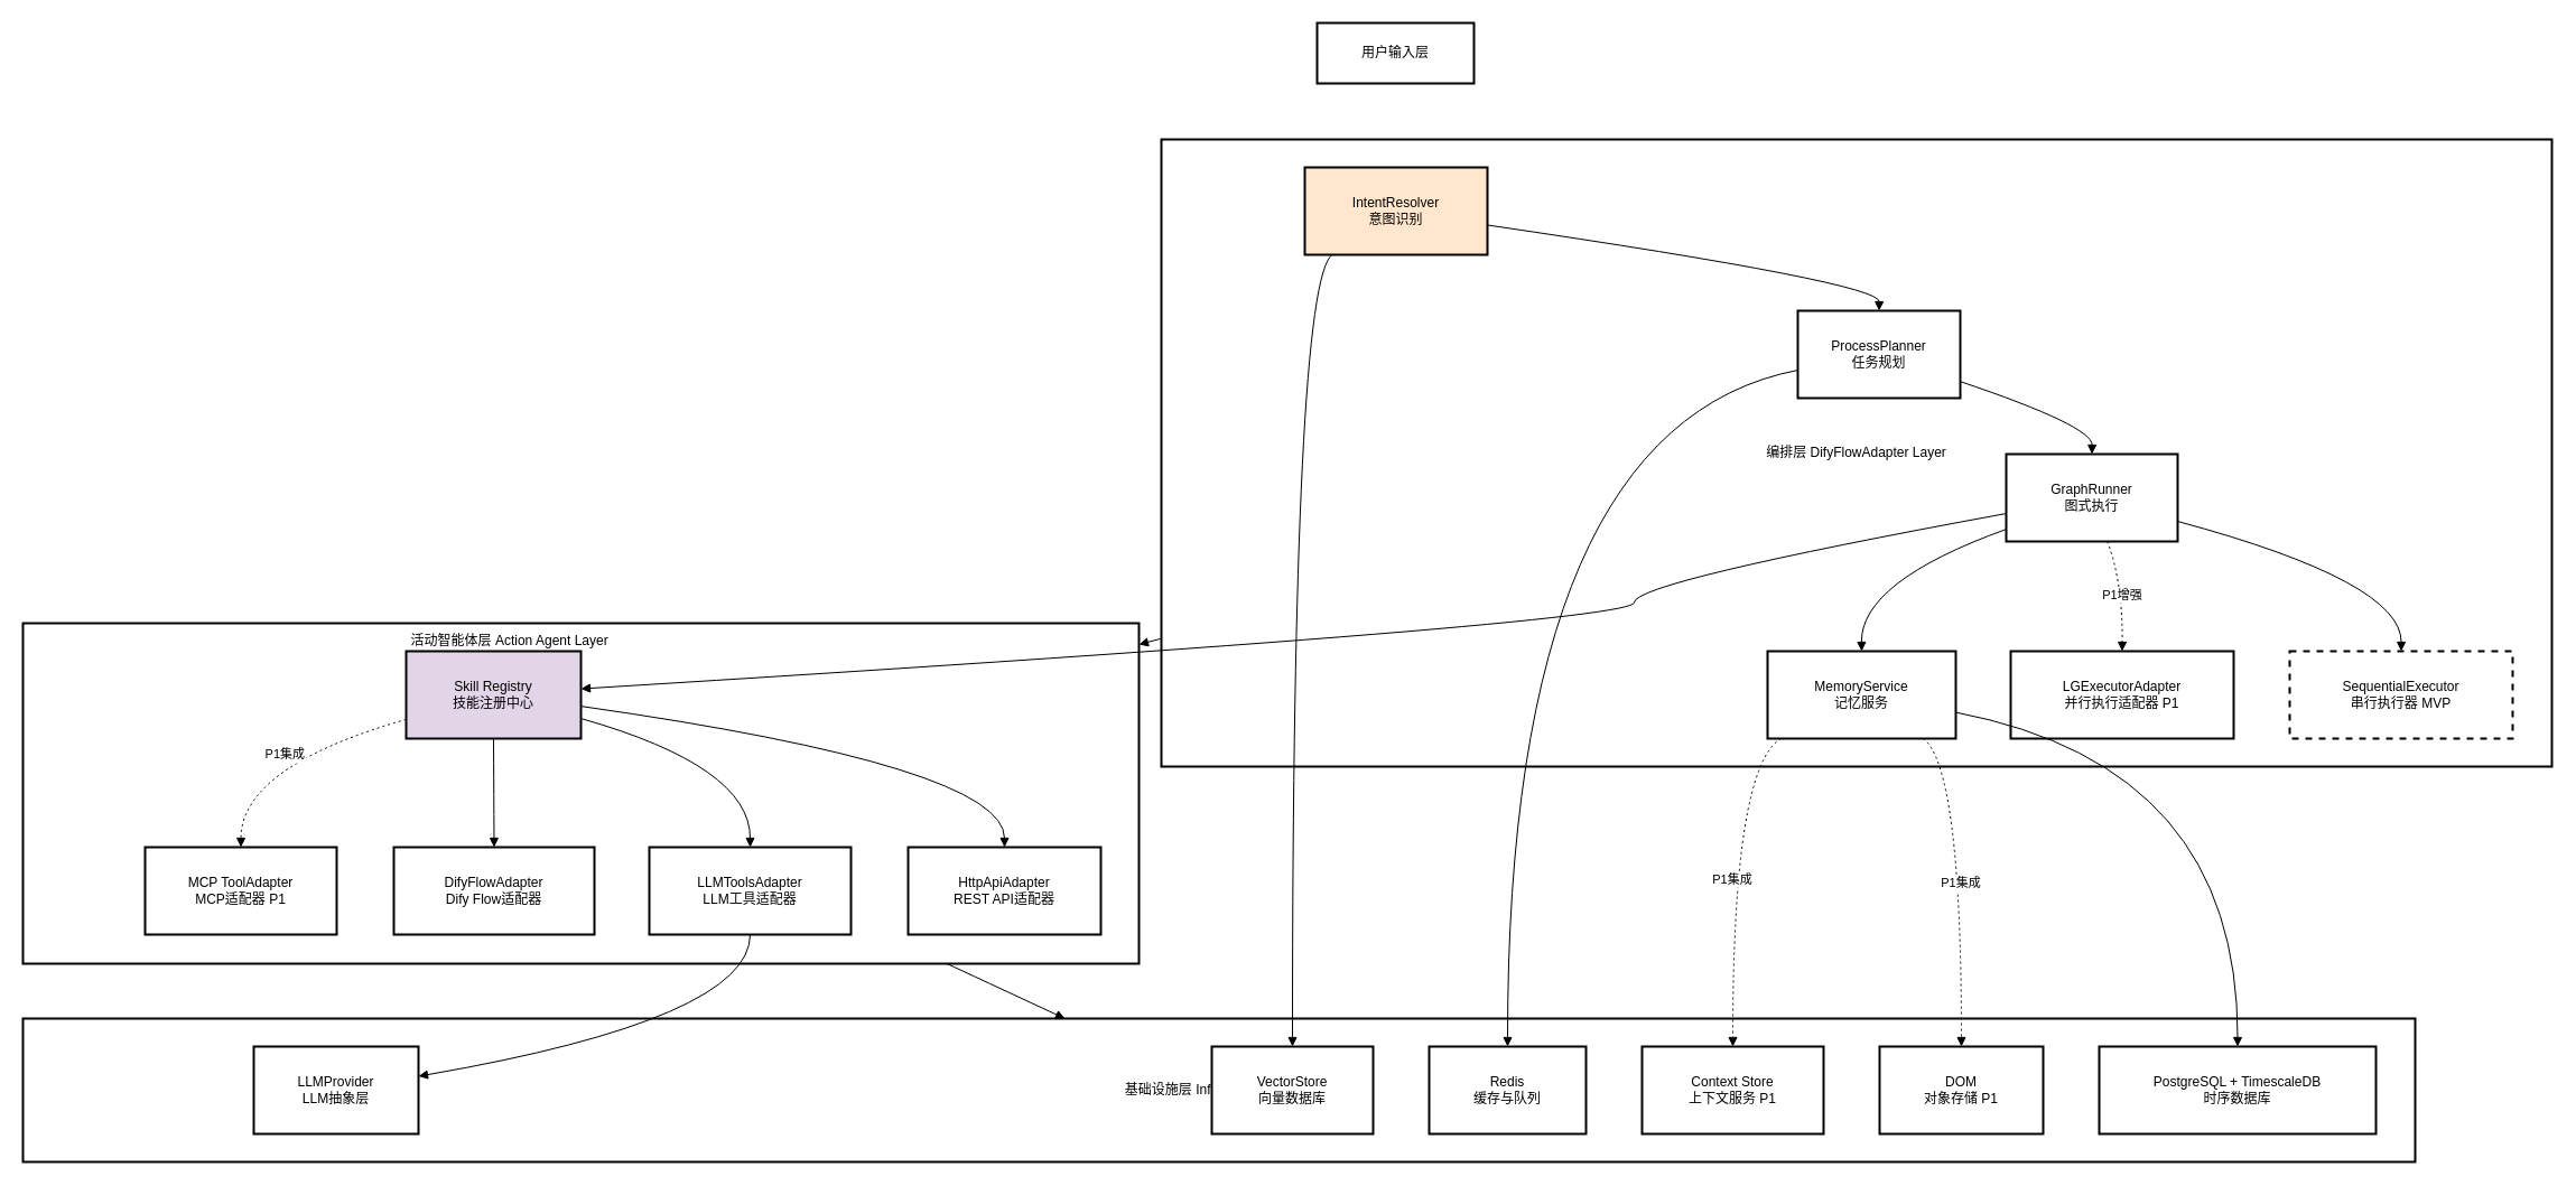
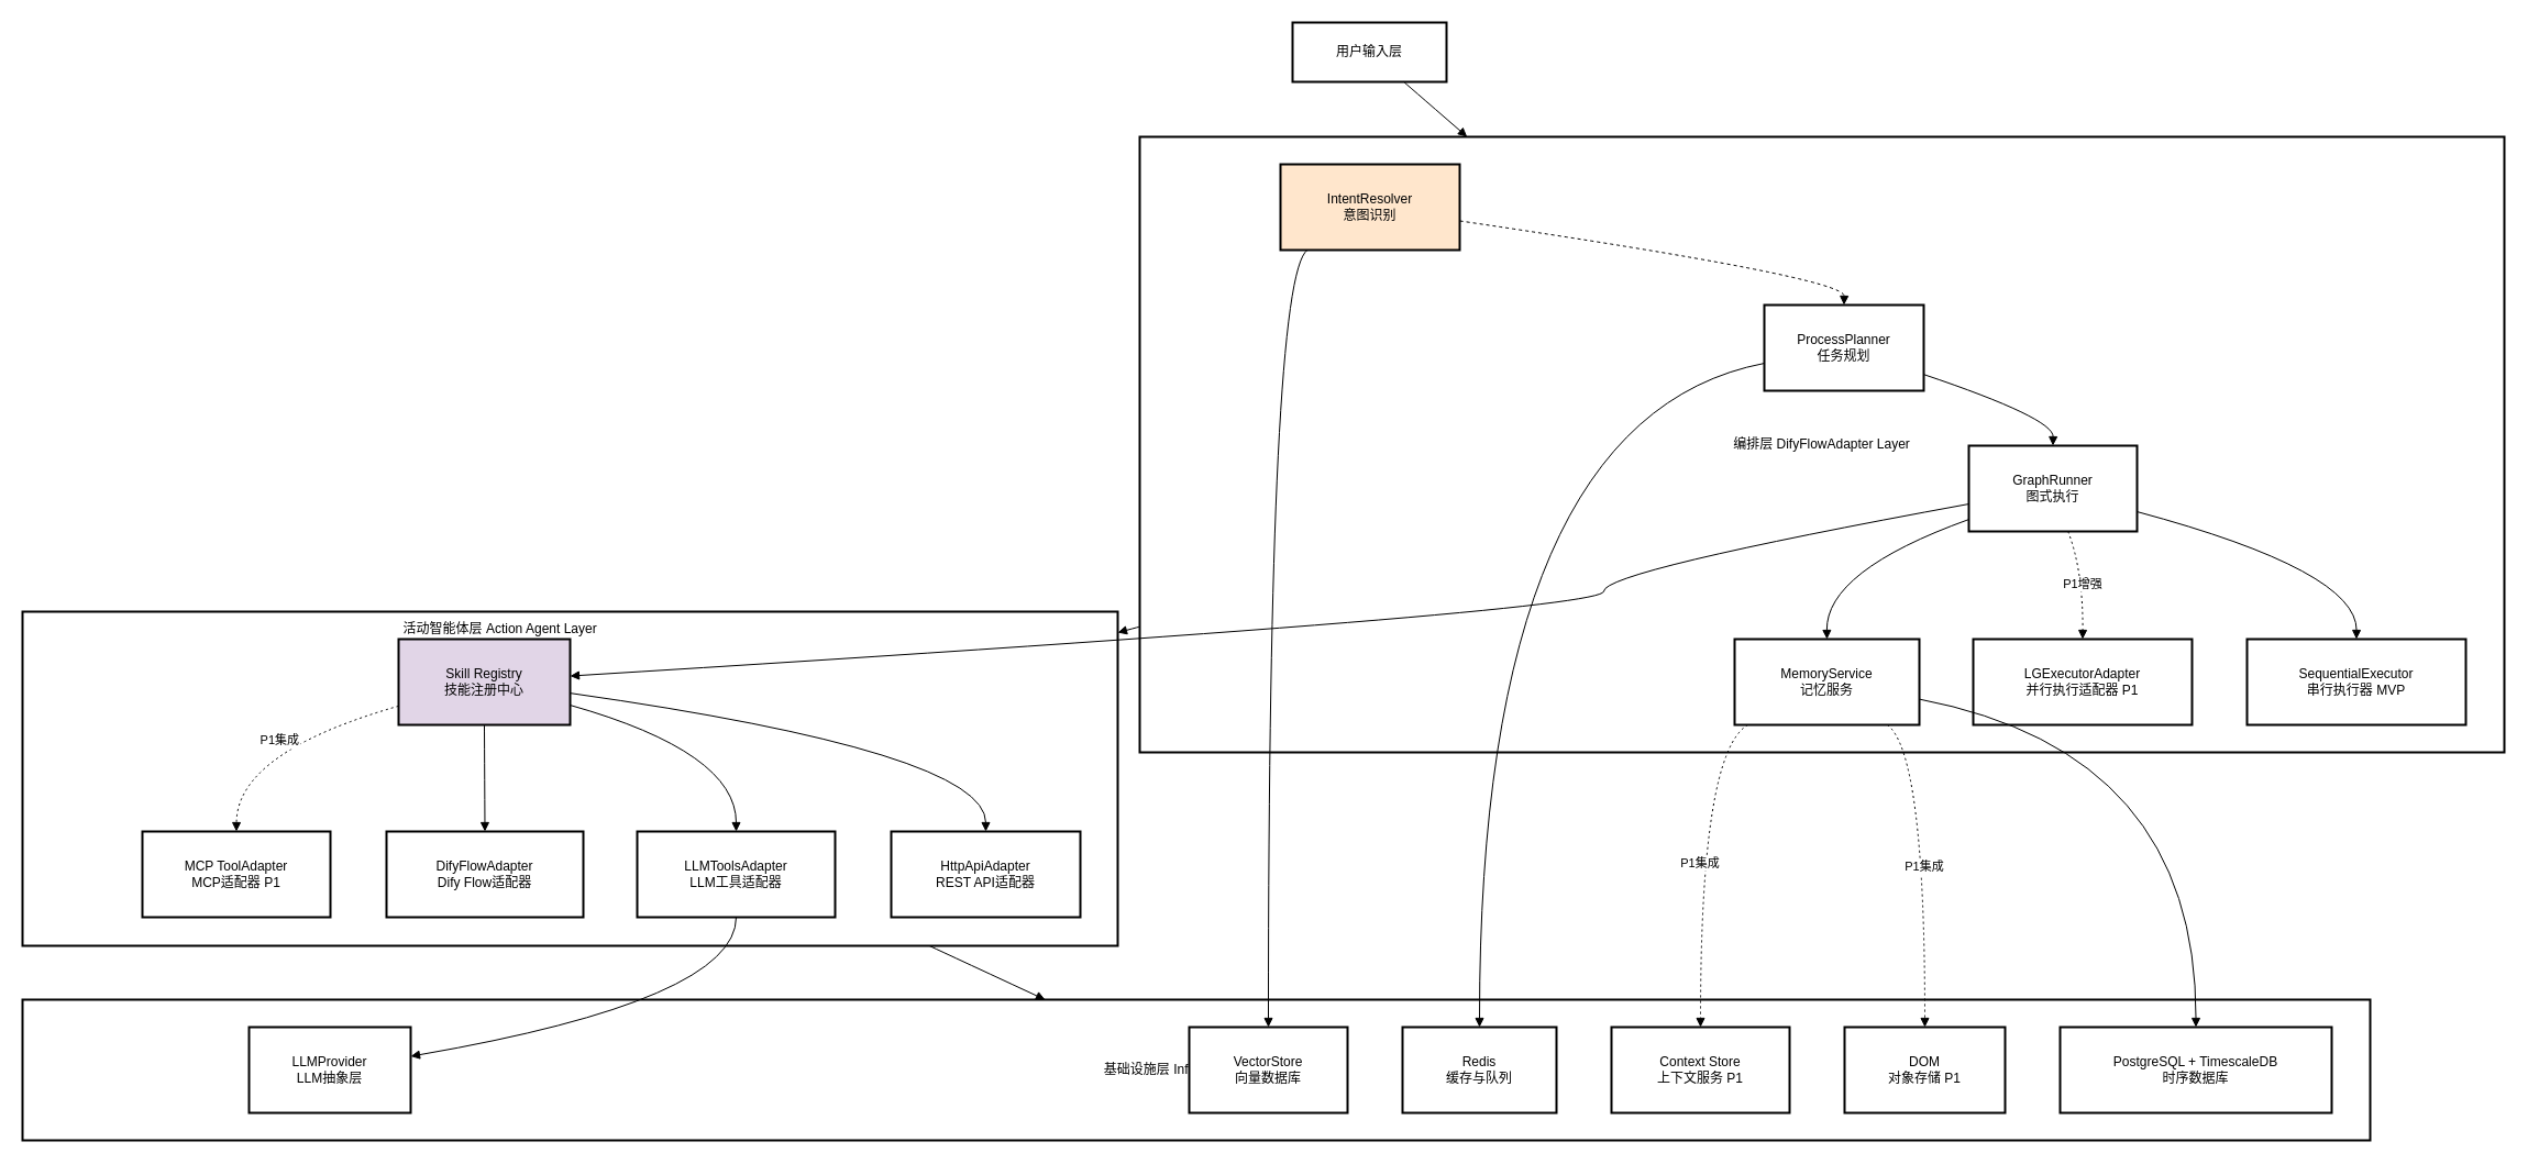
+ <mxCell id="39" value="" style="curved=1;startArrow=none;endArrow=block;rounded=0;" edge="1" parent="1" source="5" target="4"><mxGeometry relative="1" as="geometry"><Array as="points" /></mxGeometry></mxCell>
- <mxCell id="23" value="" style="curved=1;startArrow=none;endArrow=block;exitX=1;exitY=0.66;entryX=0.5;entryY=0;rounded=0;" edge="1" parent="1" source="6" target="7"><mxGeometry relative="1" as="geometry"><Array as="points"><mxPoint x="1677" y="252" /></Array></mxGeometry></mxCell>
+ <mxCell id="23" value="" style="curved=1;startArrow=none;endArrow=block;exitX=1;exitY=0.66;entryX=0.5;entryY=0;rounded=0;dashed=1;" edge="1" parent="1" source="6" target="7"><mxGeometry relative="1" as="geometry"><Array as="points"><mxPoint x="1677" y="252" /></Array></mxGeometry></mxCell>
- <mxCell id="10" value="SequentialExecutor&#10;串行执行器 MVP" style="whiteSpace=wrap;strokeWidth=2;dashed=1;" vertex="1" parent="1"><mxGeometry x="2043" y="581" width="199" height="78" as="geometry" /></mxCell>
+ <mxCell id="10" value="SequentialExecutor&#10;串行执行器 MVP" style="whiteSpace=wrap;strokeWidth=2;" vertex="1" parent="1"><mxGeometry x="2043" y="581" width="199" height="78" as="geometry" /></mxCell>
